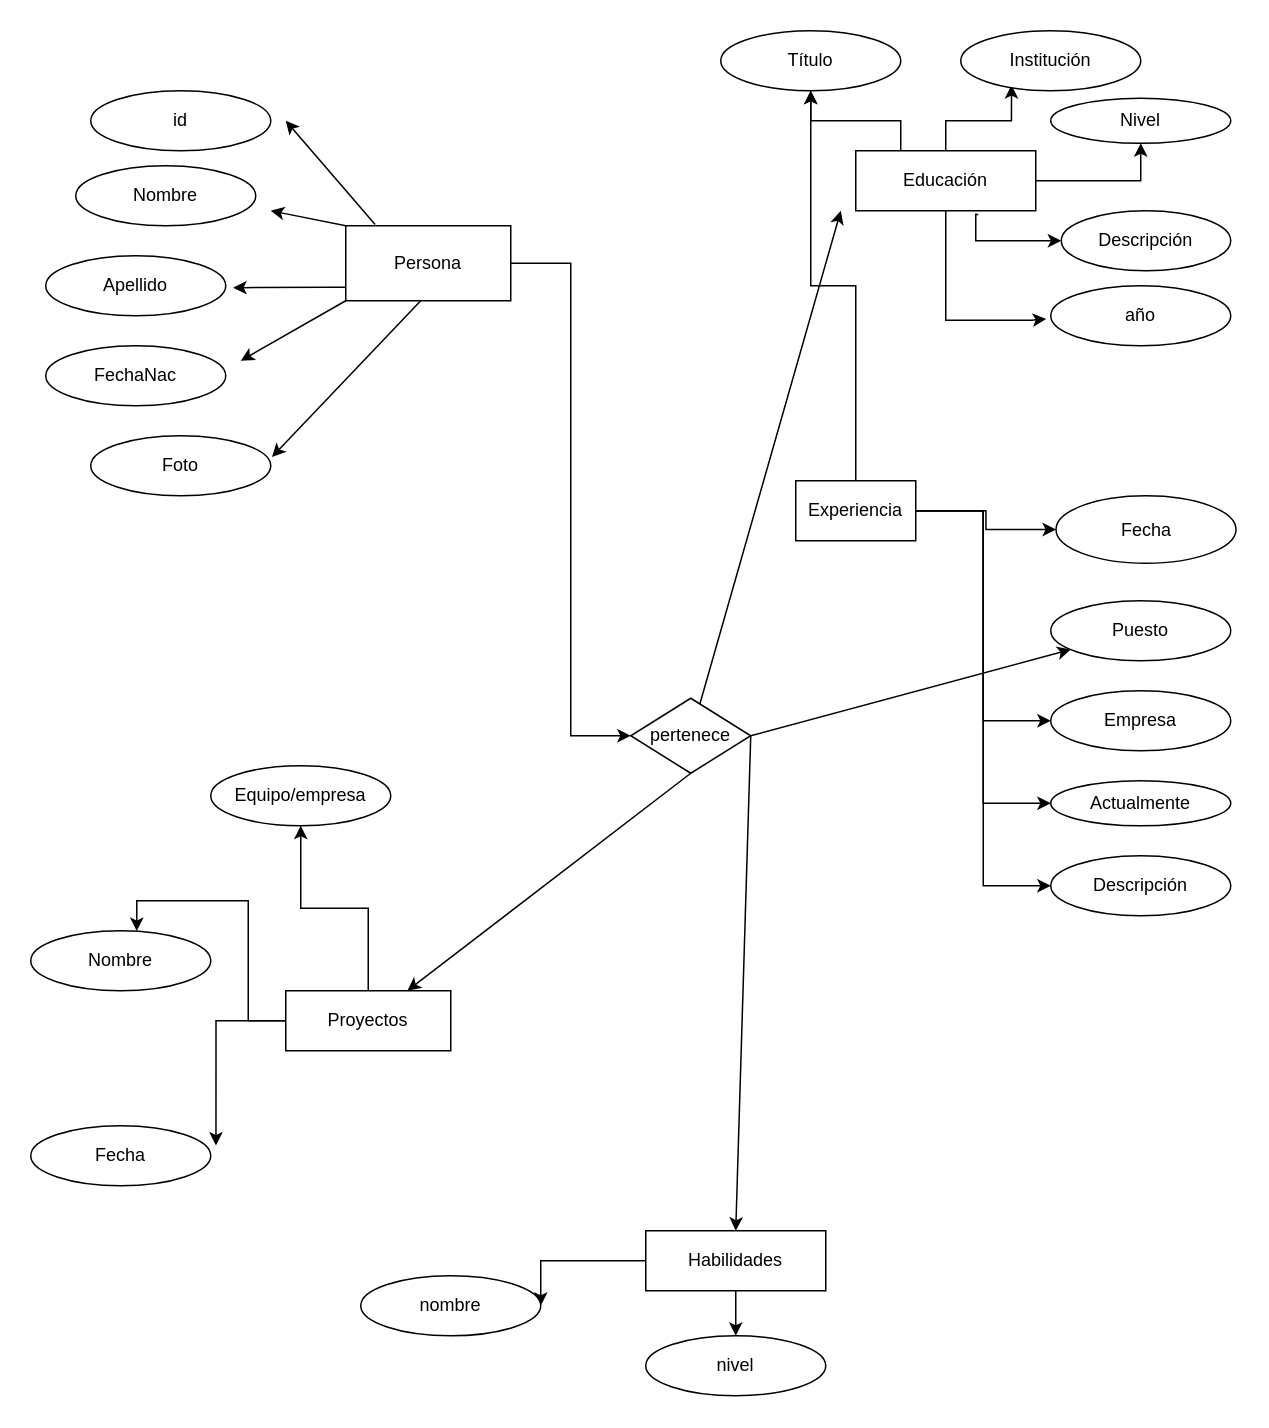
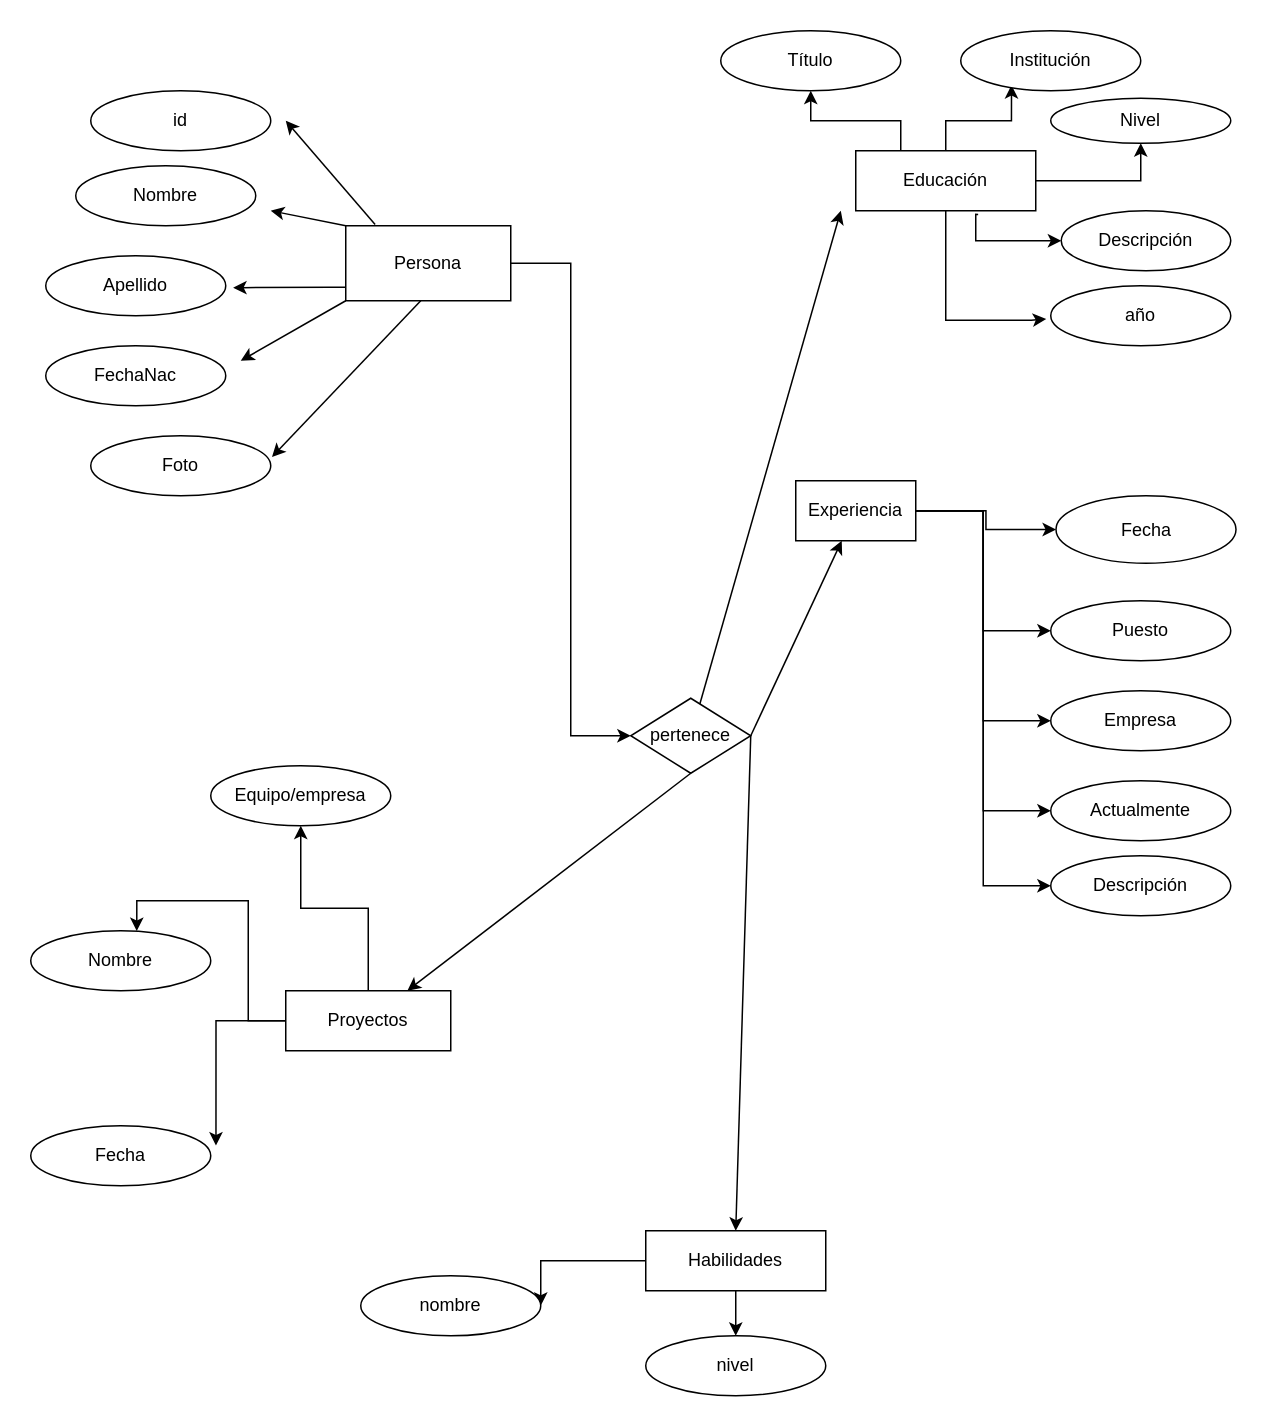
- <mxCell id="22" style="edgeStyle=orthogonalEdgeStyle;rounded=0;orthogonalLoop=1;jettySize=auto;html=1;" edge="1" parent="1" source="26" target="43"><mxGeometry relative="1" as="geometry" /></mxCell>
+ <mxCell id="22" style="edgeStyle=orthogonalEdgeStyle;rounded=0;orthogonalLoop=1;jettySize=auto;html=1;entryX=0;entryY=0.5;entryDx=0;entryDy=0;" edge="1" parent="1" source="26" target="50"><mxGeometry relative="1" as="geometry" /></mxCell>
- <mxCell id="35" value="" style="endArrow=classic;html=1;rounded=0;exitX=1;exitY=0.5;exitDx=0;exitDy=0;" edge="1" parent="1" source="9" target="50"><mxGeometry width="50" height="50" relative="1" as="geometry"><mxPoint x="470" y="295" as="sourcePoint" /><mxPoint x="630" y="270" as="targetPoint" /></mxGeometry></mxCell>
+ <mxCell id="35" value="" style="endArrow=classic;html=1;rounded=0;exitX=1;exitY=0.5;exitDx=0;exitDy=0;" edge="1" parent="1" source="9" target="26"><mxGeometry width="50" height="50" relative="1" as="geometry"><mxPoint x="470" y="295" as="sourcePoint" /><mxPoint x="630" y="270" as="targetPoint" /></mxGeometry></mxCell>
- <mxCell id="52" value="Actualmente" style="ellipse;whiteSpace=wrap;html=1;" vertex="1" parent="1"><mxGeometry x="700" y="520" width="120" height="30" as="geometry" /></mxCell>
+ <mxCell id="52" value="Actualmente" style="ellipse;whiteSpace=wrap;html=1;" vertex="1" parent="1"><mxGeometry x="700" y="520" width="120" height="40" as="geometry" /></mxCell>
